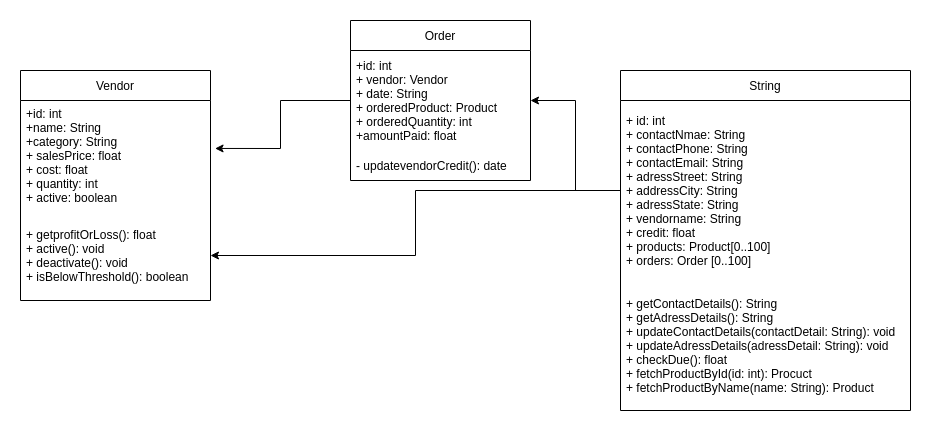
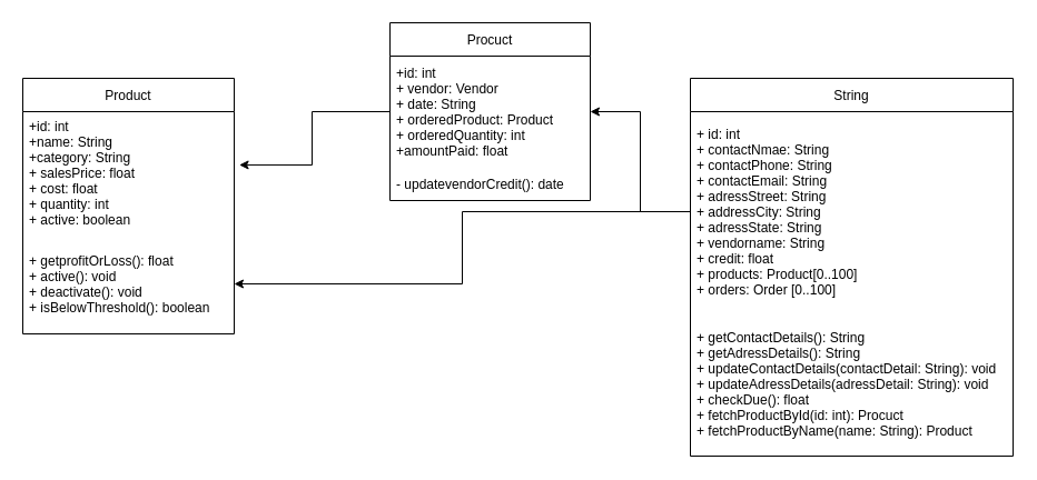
- <mxCell id="5" value="Order" style="swimlane;fontStyle=0;childLayout=stackLayout;horizontal=1;startSize=30;horizontalStack=0;resizeParent=1;resizeParentMax=0;resizeLast=0;collapsible=1;marginBottom=0;" vertex="1" parent="1"><mxGeometry x="350" y="20" width="180" height="160" as="geometry" /></mxCell>
+ <mxCell id="5" value="Procuct" style="swimlane;fontStyle=0;childLayout=stackLayout;horizontal=1;startSize=30;horizontalStack=0;resizeParent=1;resizeParentMax=0;resizeLast=0;collapsible=1;marginBottom=0;" vertex="1" parent="1"><mxGeometry x="350" y="20" width="180" height="160" as="geometry" /></mxCell>
- <mxCell id="2" value="Vendor" style="swimlane;fontStyle=0;childLayout=stackLayout;horizontal=1;startSize=30;horizontalStack=0;resizeParent=1;resizeParentMax=0;resizeLast=0;collapsible=1;marginBottom=0;" vertex="1" parent="1"><mxGeometry x="20" y="70" width="190" height="230" as="geometry" /></mxCell>
+ <mxCell id="2" value="Product" style="swimlane;fontStyle=0;childLayout=stackLayout;horizontal=1;startSize=30;horizontalStack=0;resizeParent=1;resizeParentMax=0;resizeLast=0;collapsible=1;marginBottom=0;" vertex="1" parent="1"><mxGeometry x="20" y="70" width="190" height="230" as="geometry" /></mxCell>
